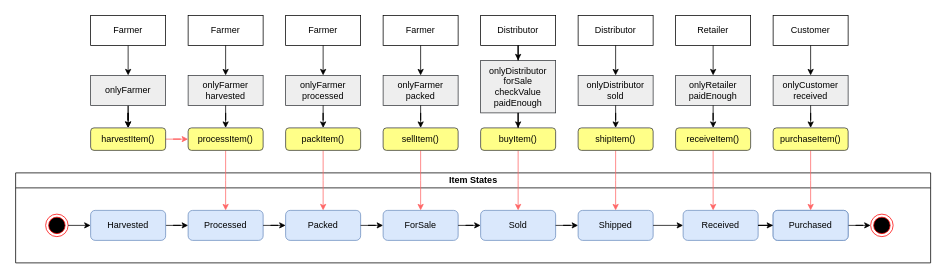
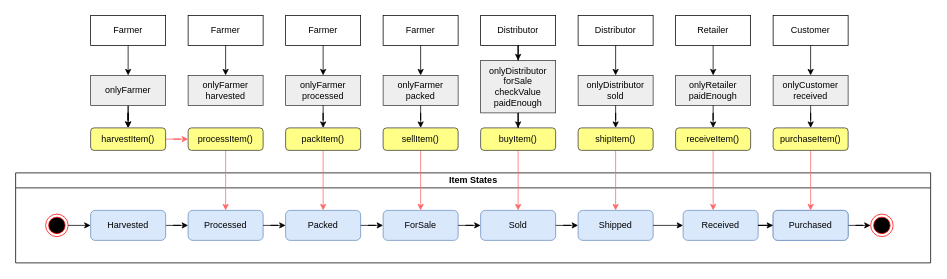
- <mxCell id="10" value="" style="edgeStyle=orthogonalEdgeStyle;rounded=0;orthogonalLoop=1;jettySize=auto;html=1;" edge="1" parent="2" source="6" target="9"><mxGeometry relative="1" as="geometry" /></mxCell>
